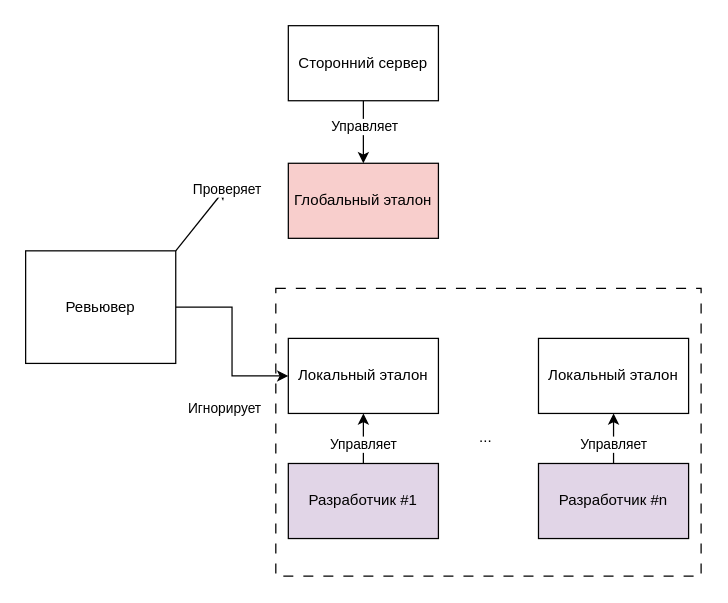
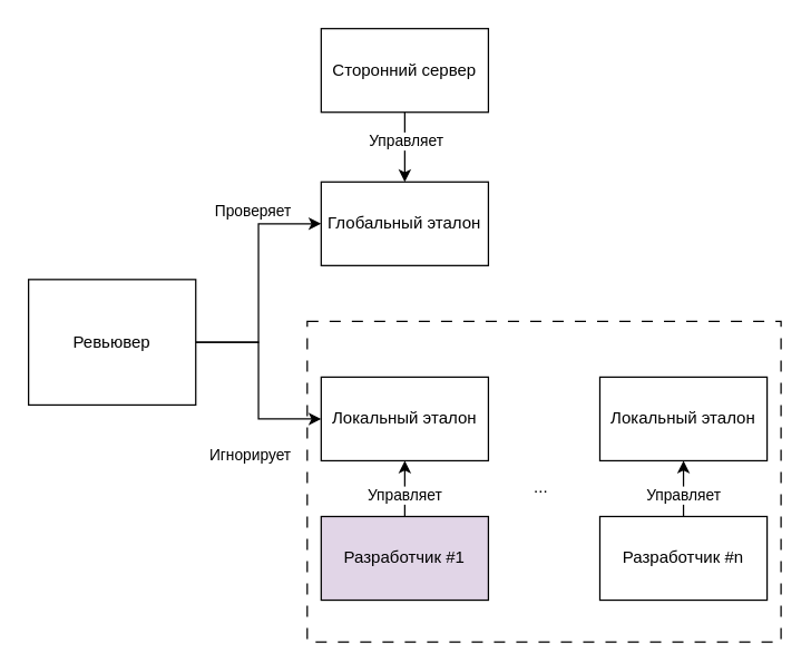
- <mxCell id="14" value="Глобальный эталон" style="rounded=0;whiteSpace=wrap;html=1;fillColor=#f8cecc;" vertex="1" parent="13"><mxGeometry y="110" width="120" height="60" as="geometry" /></mxCell>
+ <mxCell id="14" value="Глобальный эталон" style="rounded=0;whiteSpace=wrap;html=1;" vertex="1" parent="13"><mxGeometry y="110" width="120" height="60" as="geometry" /></mxCell>
- <mxCell id="18" style="edgeStyle=orthogonalEdgeStyle;rounded=0;orthogonalLoop=1;jettySize=auto;html=1;" edge="1" parent="1" source="21" target="22"><mxGeometry relative="1" as="geometry" /></mxCell>
+ <mxCell id="18" style="edgeStyle=orthogonalEdgeStyle;rounded=0;orthogonalLoop=1;jettySize=auto;html=1;entryX=0;entryY=0.5;entryDx=0;entryDy=0;" edge="1" parent="1" source="21" target="14"><mxGeometry relative="1" as="geometry" /></mxCell>
- <mxCell id="7" value="Разработчик&amp;nbsp;#n" style="rounded=0;whiteSpace=wrap;html=1;fillColor=#e1d5e7;" vertex="1" parent="3"><mxGeometry y="100" width="120" height="60" as="geometry" /></mxCell>
+ <mxCell id="7" value="Разработчик&amp;nbsp;#n" style="rounded=0;whiteSpace=wrap;html=1;" vertex="1" parent="3"><mxGeometry y="100" width="120" height="60" as="geometry" /></mxCell>
